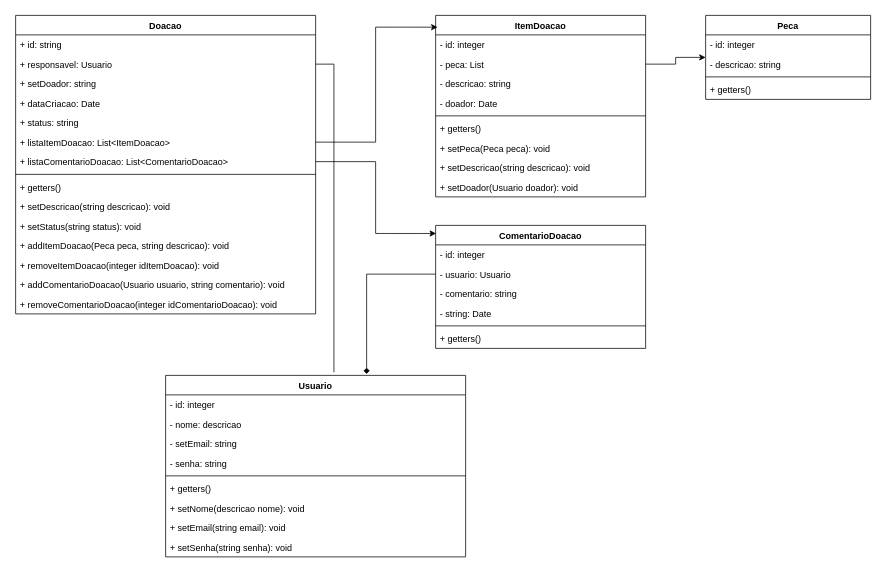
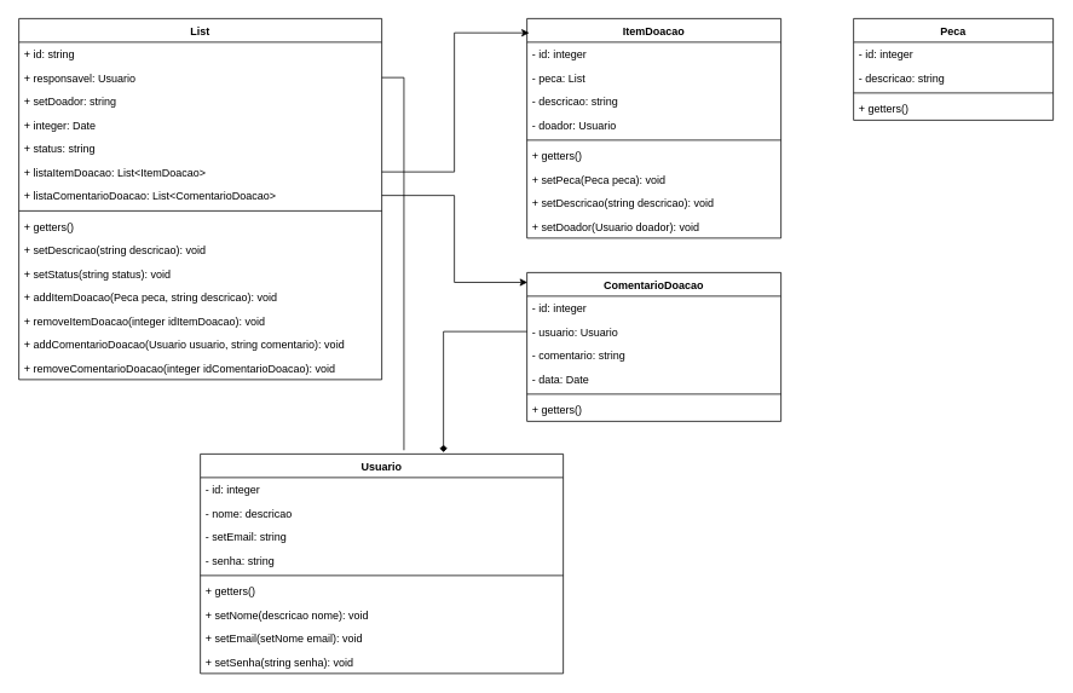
- <mxCell id="12" value="Doacao" style="swimlane;fontStyle=1;align=center;verticalAlign=top;childLayout=stackLayout;horizontal=1;startSize=26;horizontalStack=0;resizeParent=1;resizeParentMax=0;resizeLast=0;collapsible=1;marginBottom=0;" parent="1" vertex="1"><mxGeometry x="20" y="20" width="400" height="398" as="geometry"><mxRectangle x="310" y="190" width="80" height="26" as="alternateBounds" /></mxGeometry></mxCell>
+ <mxCell id="12" value="List" style="swimlane;fontStyle=1;align=center;verticalAlign=top;childLayout=stackLayout;horizontal=1;startSize=26;horizontalStack=0;resizeParent=1;resizeParentMax=0;resizeLast=0;collapsible=1;marginBottom=0;" parent="1" vertex="1"><mxGeometry x="20" y="20" width="400" height="398" as="geometry"><mxRectangle x="310" y="190" width="80" height="26" as="alternateBounds" /></mxGeometry></mxCell>
- <mxCell id="44" style="edgeStyle=orthogonalEdgeStyle;rounded=0;orthogonalLoop=1;jettySize=auto;html=1;" parent="1" source="30" target="38" edge="1"><mxGeometry relative="1" as="geometry" /></mxCell>
- <mxCell id="16" value="+ dataCriacao: Date&#10;" style="text;strokeColor=none;fillColor=none;align=left;verticalAlign=top;spacingLeft=4;spacingRight=4;overflow=hidden;rotatable=0;points=[[0,0.5],[1,0.5]];portConstraint=eastwest;" parent="12" vertex="1"><mxGeometry y="104" width="400" height="26" as="geometry" /></mxCell>
+ <mxCell id="16" value="+ integer: Date&#10;" style="text;strokeColor=none;fillColor=none;align=left;verticalAlign=top;spacingLeft=4;spacingRight=4;overflow=hidden;rotatable=0;points=[[0,0.5],[1,0.5]];portConstraint=eastwest;" parent="12" vertex="1"><mxGeometry y="104" width="400" height="26" as="geometry" /></mxCell>
- <mxCell id="32" value="- doador: Date&#10;" style="text;strokeColor=none;fillColor=none;align=left;verticalAlign=top;spacingLeft=4;spacingRight=4;overflow=hidden;rotatable=0;points=[[0,0.5],[1,0.5]];portConstraint=eastwest;" parent="28" vertex="1"><mxGeometry y="104" width="280" height="26" as="geometry" /></mxCell>
+ <mxCell id="32" value="- doador: Usuario&#10;" style="text;strokeColor=none;fillColor=none;align=left;verticalAlign=top;spacingLeft=4;spacingRight=4;overflow=hidden;rotatable=0;points=[[0,0.5],[1,0.5]];portConstraint=eastwest;" parent="28" vertex="1"><mxGeometry y="104" width="280" height="26" as="geometry" /></mxCell>
- <mxCell id="49" value="- string: Date&#10;" style="text;strokeColor=none;fillColor=none;align=left;verticalAlign=top;spacingLeft=4;spacingRight=4;overflow=hidden;rotatable=0;points=[[0,0.5],[1,0.5]];portConstraint=eastwest;" parent="45" vertex="1"><mxGeometry y="104" width="280" height="26" as="geometry" /></mxCell>
+ <mxCell id="49" value="- data: Date&#10;" style="text;strokeColor=none;fillColor=none;align=left;verticalAlign=top;spacingLeft=4;spacingRight=4;overflow=hidden;rotatable=0;points=[[0,0.5],[1,0.5]];portConstraint=eastwest;" parent="45" vertex="1"><mxGeometry y="104" width="280" height="26" as="geometry" /></mxCell>
- <mxCell id="10" value="+ setEmail(string email): void" style="text;strokeColor=none;fillColor=none;align=left;verticalAlign=top;spacingLeft=4;spacingRight=4;overflow=hidden;rotatable=0;points=[[0,0.5],[1,0.5]];portConstraint=eastwest;" vertex="1" parent="2"><mxGeometry y="190" width="400" height="26" as="geometry" /></mxCell>
+ <mxCell id="10" value="+ setEmail(setNome email): void" style="text;strokeColor=none;fillColor=none;align=left;verticalAlign=top;spacingLeft=4;spacingRight=4;overflow=hidden;rotatable=0;points=[[0,0.5],[1,0.5]];portConstraint=eastwest;" vertex="1" parent="2"><mxGeometry y="190" width="400" height="26" as="geometry" /></mxCell>
